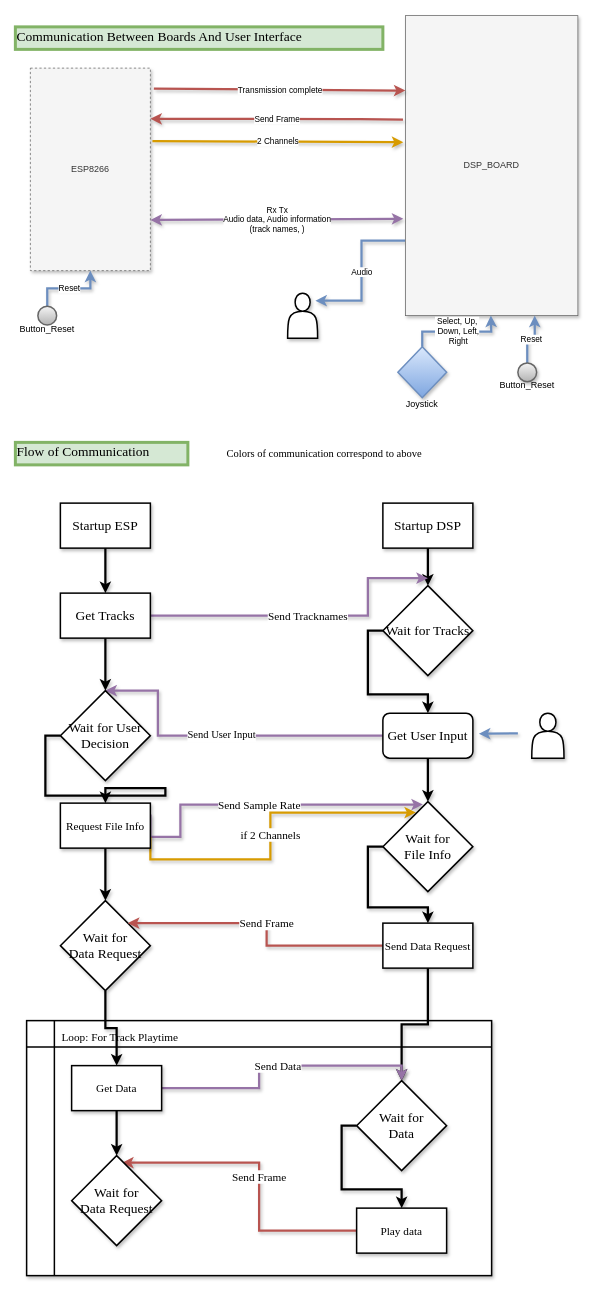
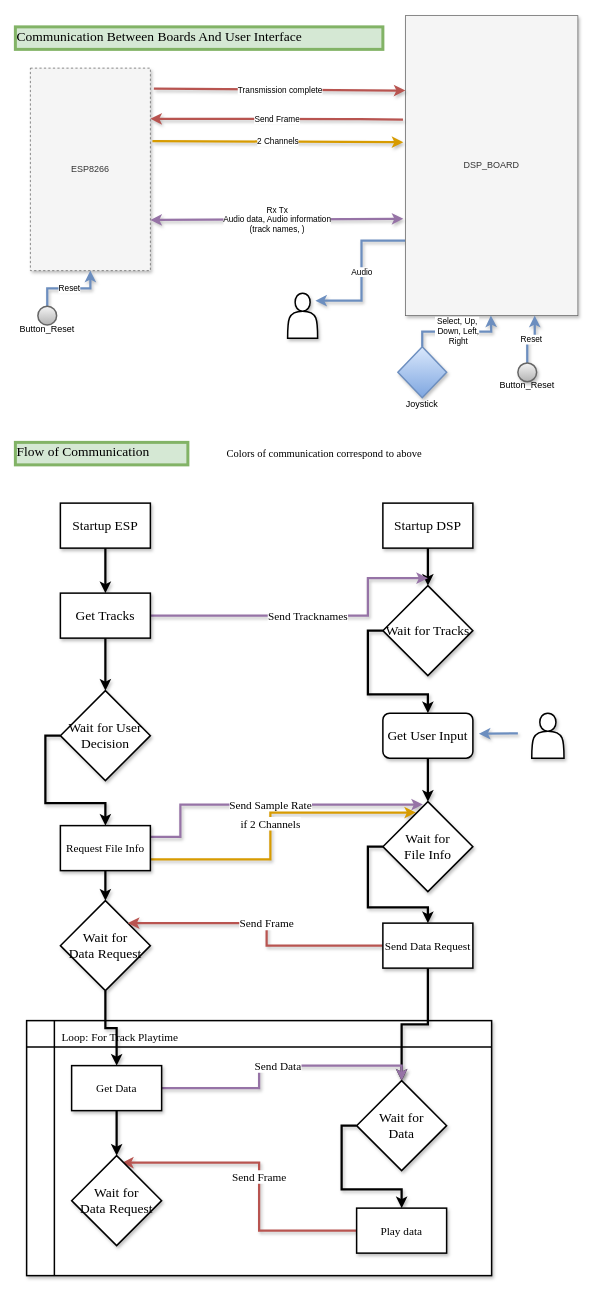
- <mxCell id="28" value="Send User Input" style="edgeStyle=orthogonalEdgeStyle;rounded=0;orthogonalLoop=1;jettySize=auto;html=1;exitX=0;exitY=0.5;exitDx=0;exitDy=0;strokeWidth=3;fontFamily=Verdana;fontSize=14;entryX=0.5;entryY=0;entryDx=0;entryDy=0;fillColor=#e1d5e7;strokeColor=#9673a6;shadow=1;" parent="1" source="30" target="35" edge="1"><mxGeometry relative="1" as="geometry"><mxPoint x="150" y="980" as="targetPoint" /><Array as="points"><mxPoint x="210" y="980" /><mxPoint x="210" y="920" /></Array></mxGeometry></mxCell>
- <mxCell id="39" value="Request File Info" style="rounded=0;whiteSpace=wrap;html=1;strokeWidth=2;fillColor=#ffffff;gradientColor=none;fontFamily=Verdana;fontSize=15;shadow=1;" parent="1" vertex="1"><mxGeometry x="80" y="1070" width="120" height="60" as="geometry" /></mxCell>
+ <mxCell id="39" value="Request File Info" style="rounded=0;whiteSpace=wrap;html=1;strokeWidth=2;fillColor=#ffffff;gradientColor=none;fontFamily=Verdana;fontSize=15;shadow=1;" parent="1" vertex="1"><mxGeometry x="80" y="1100" width="120" height="60" as="geometry" /></mxCell>
